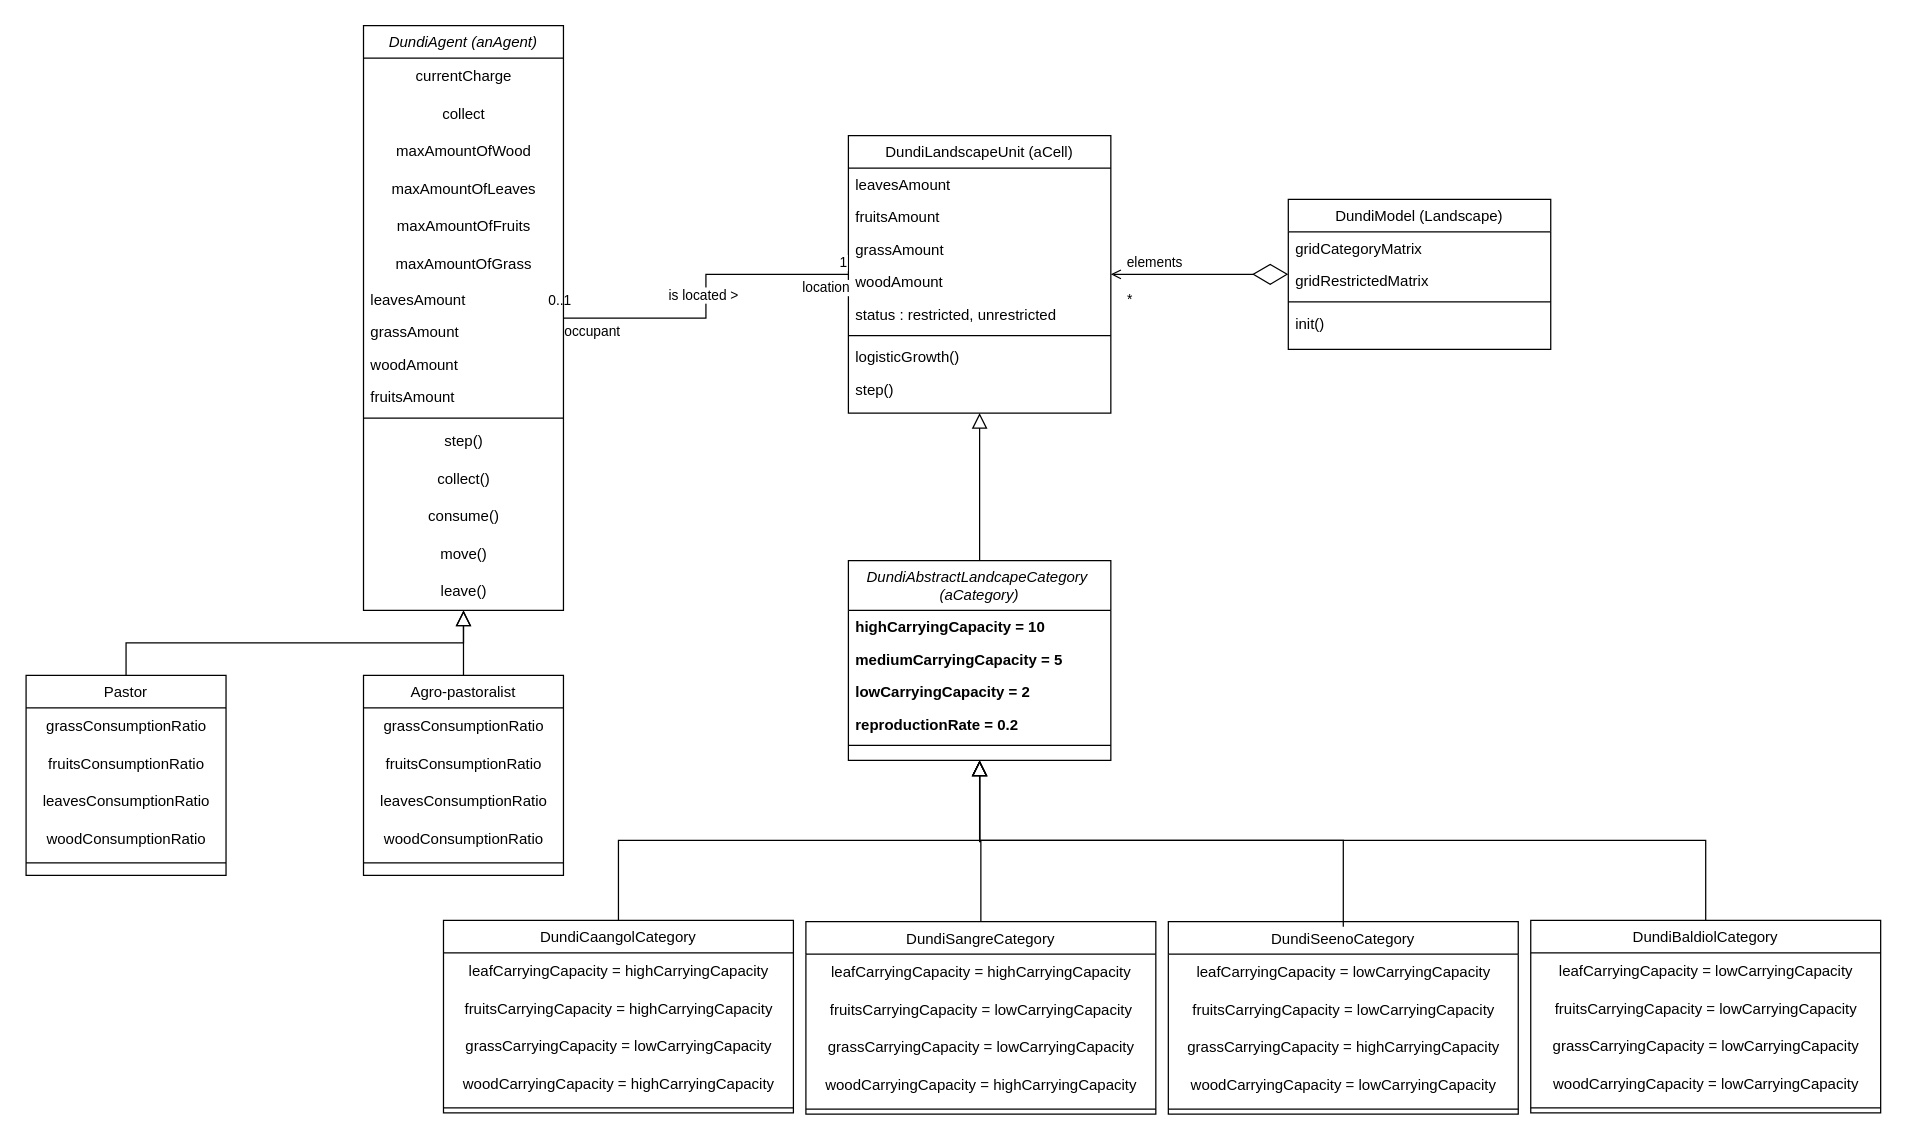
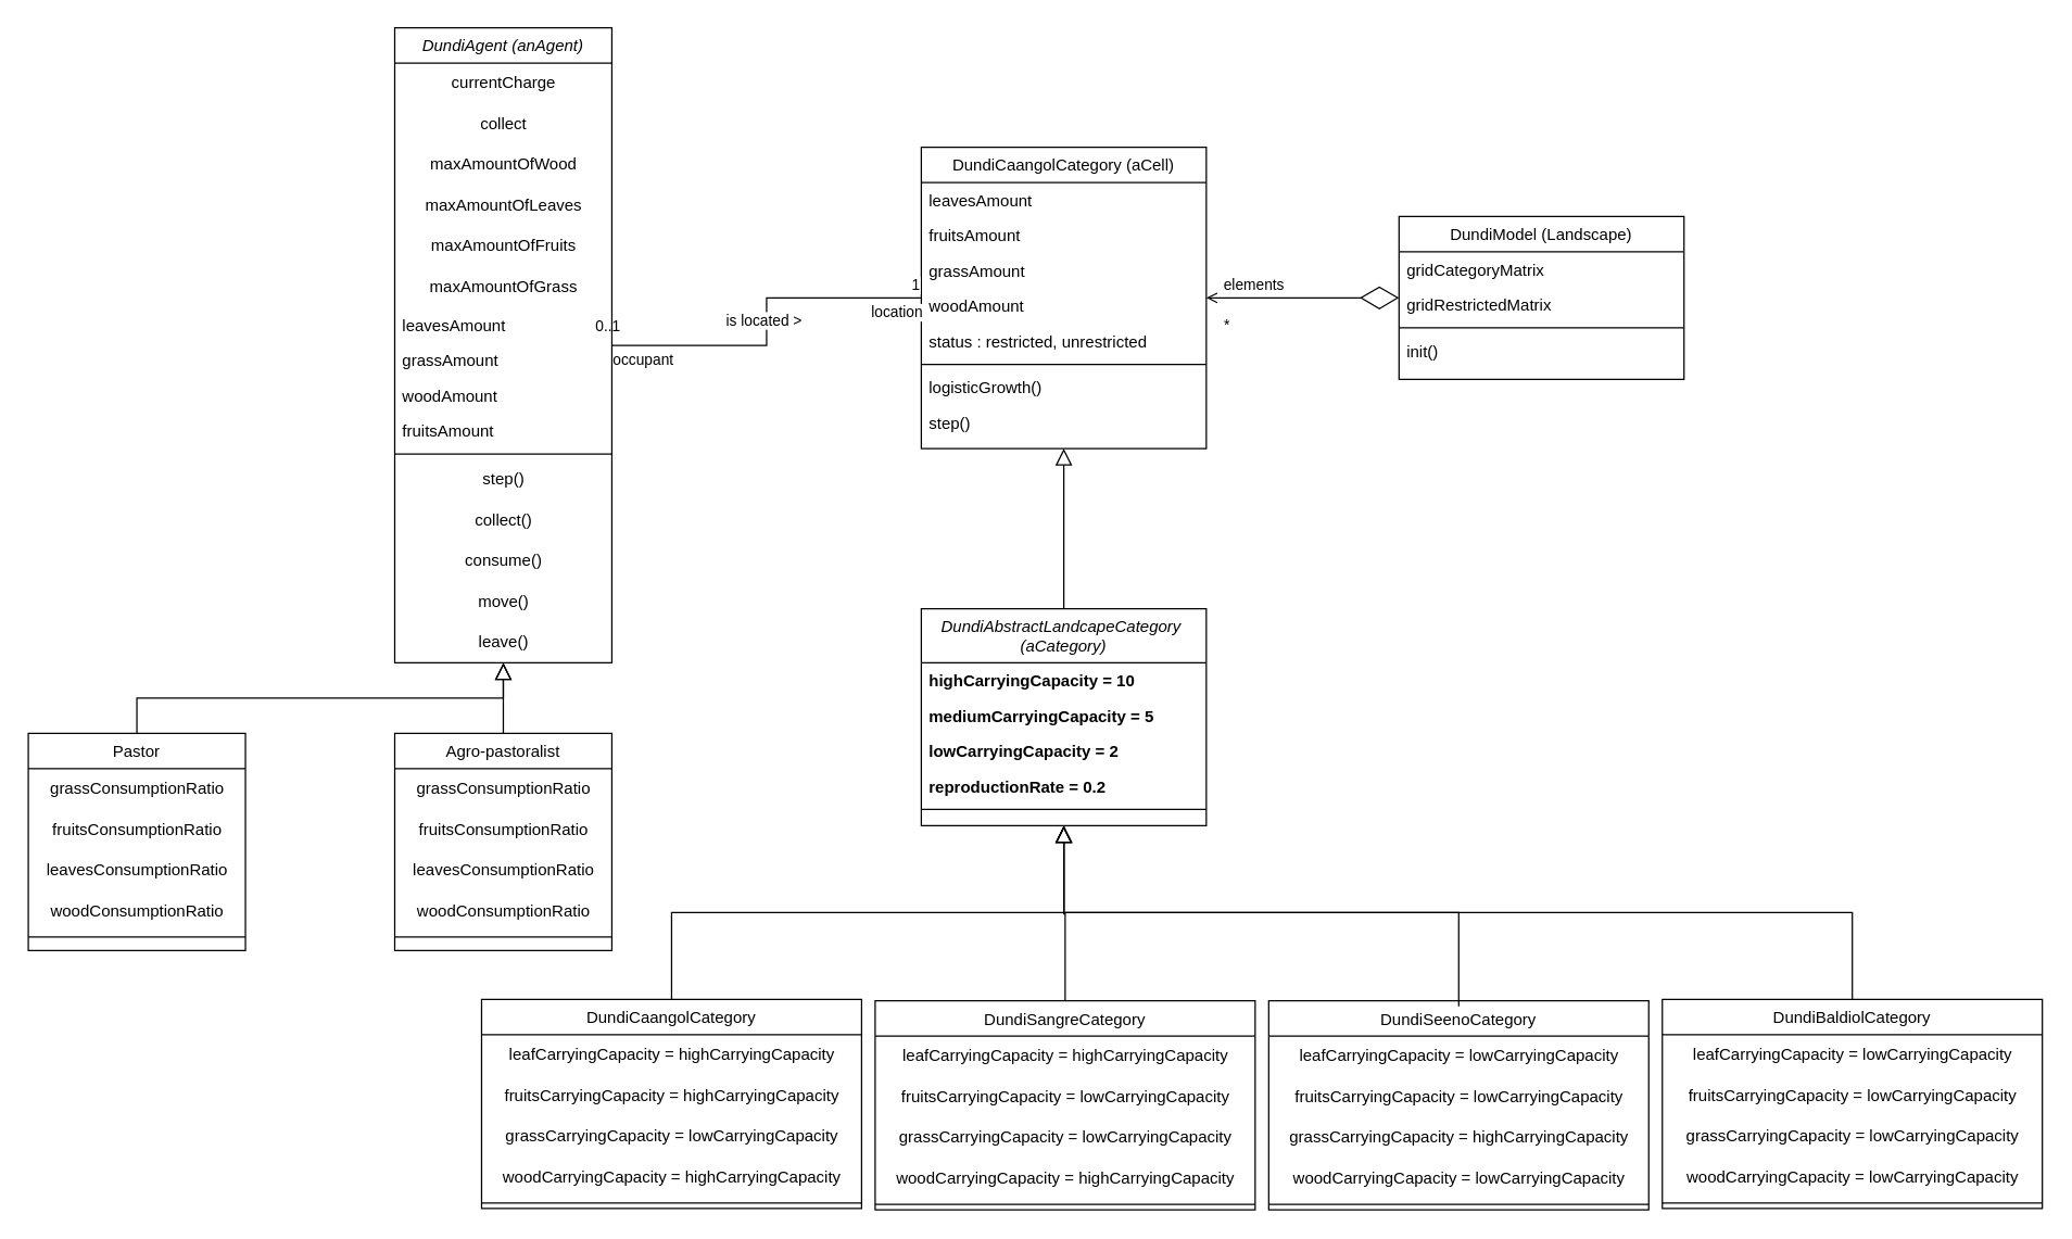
- <mxCell id="16" value="DundiLandscapeUnit (aCell)" style="swimlane;fontStyle=0;align=center;verticalAlign=top;childLayout=stackLayout;horizontal=1;startSize=26;horizontalStack=0;resizeParent=1;resizeLast=0;collapsible=1;marginBottom=0;rounded=0;shadow=0;strokeWidth=1;" parent="1" vertex="1"><mxGeometry x="678" y="108" width="210" height="222" as="geometry"><mxRectangle x="1090" y="80" width="160" height="26" as="alternateBounds" /></mxGeometry></mxCell>
+ <mxCell id="16" value="DundiCaangolCategory (aCell)" style="swimlane;fontStyle=0;align=center;verticalAlign=top;childLayout=stackLayout;horizontal=1;startSize=26;horizontalStack=0;resizeParent=1;resizeLast=0;collapsible=1;marginBottom=0;rounded=0;shadow=0;strokeWidth=1;" parent="1" vertex="1"><mxGeometry x="678" y="108" width="210" height="222" as="geometry"><mxRectangle x="1090" y="80" width="160" height="26" as="alternateBounds" /></mxGeometry></mxCell>
